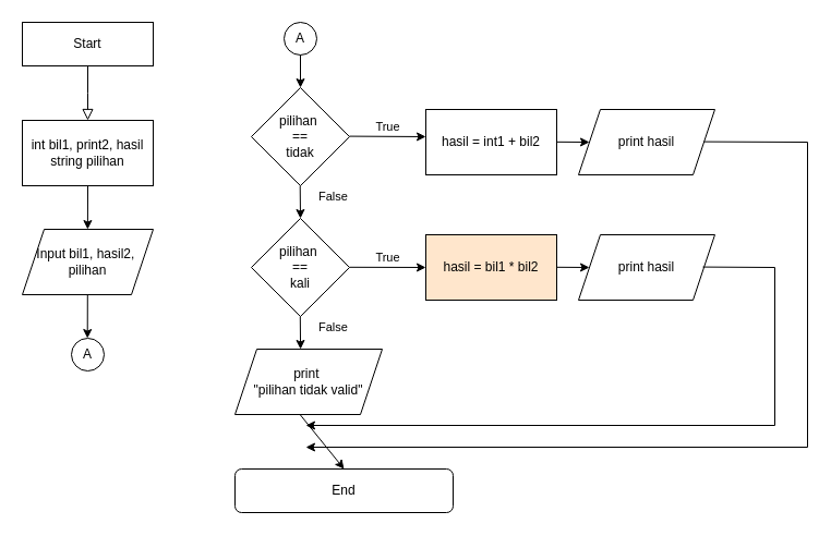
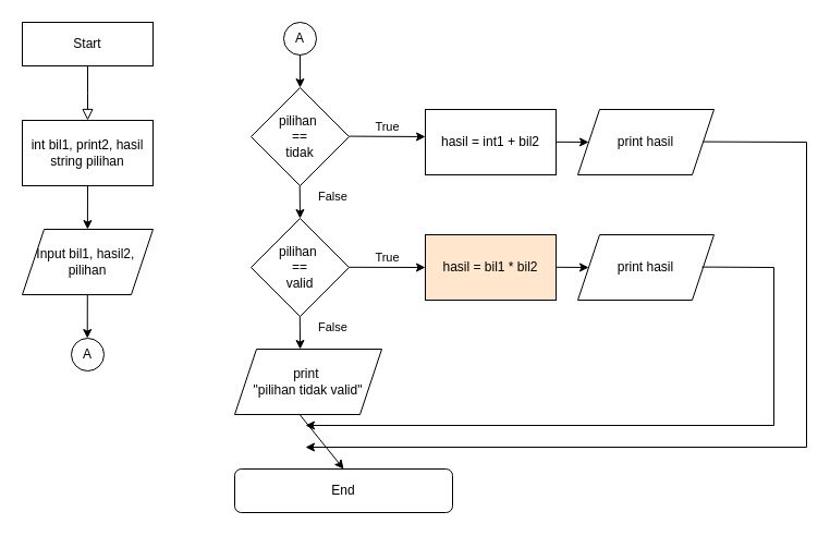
- <mxCell id="10" value="pilihan&amp;nbsp;&lt;br&gt;==&lt;br&gt;kali" style="rhombus;whiteSpace=wrap;html=1;" parent="1" vertex="1"><mxGeometry x="230" y="200" width="90" height="90" as="geometry" /></mxCell>
+ <mxCell id="10" value="pilihan&amp;nbsp;&lt;br&gt;==&lt;br&gt;valid" style="rhombus;whiteSpace=wrap;html=1;" parent="1" vertex="1"><mxGeometry x="230" y="200" width="90" height="90" as="geometry" /></mxCell>
